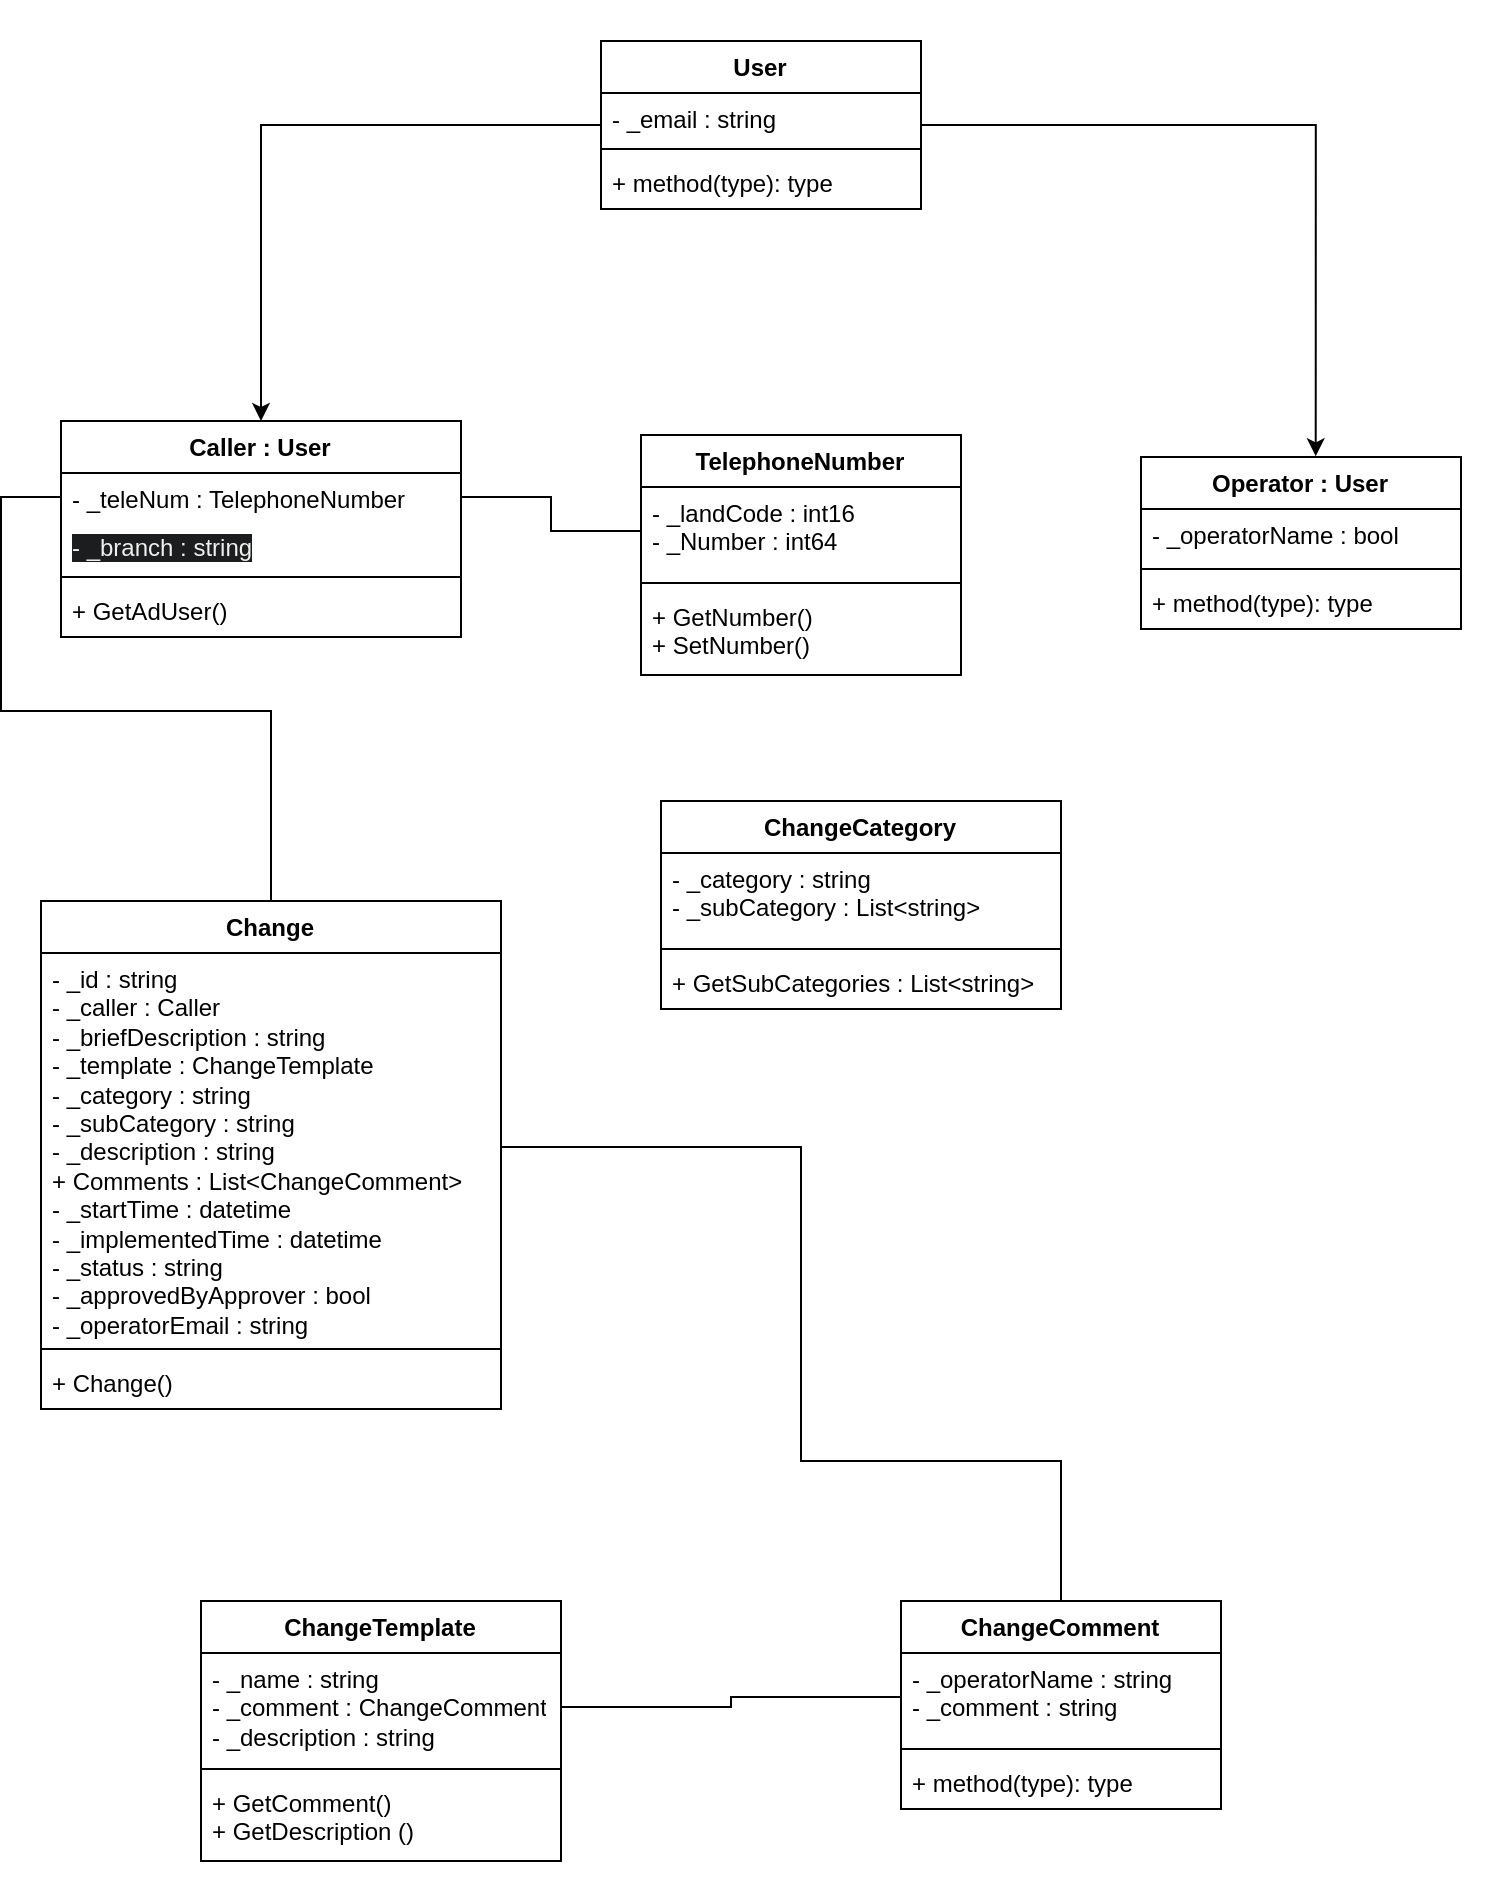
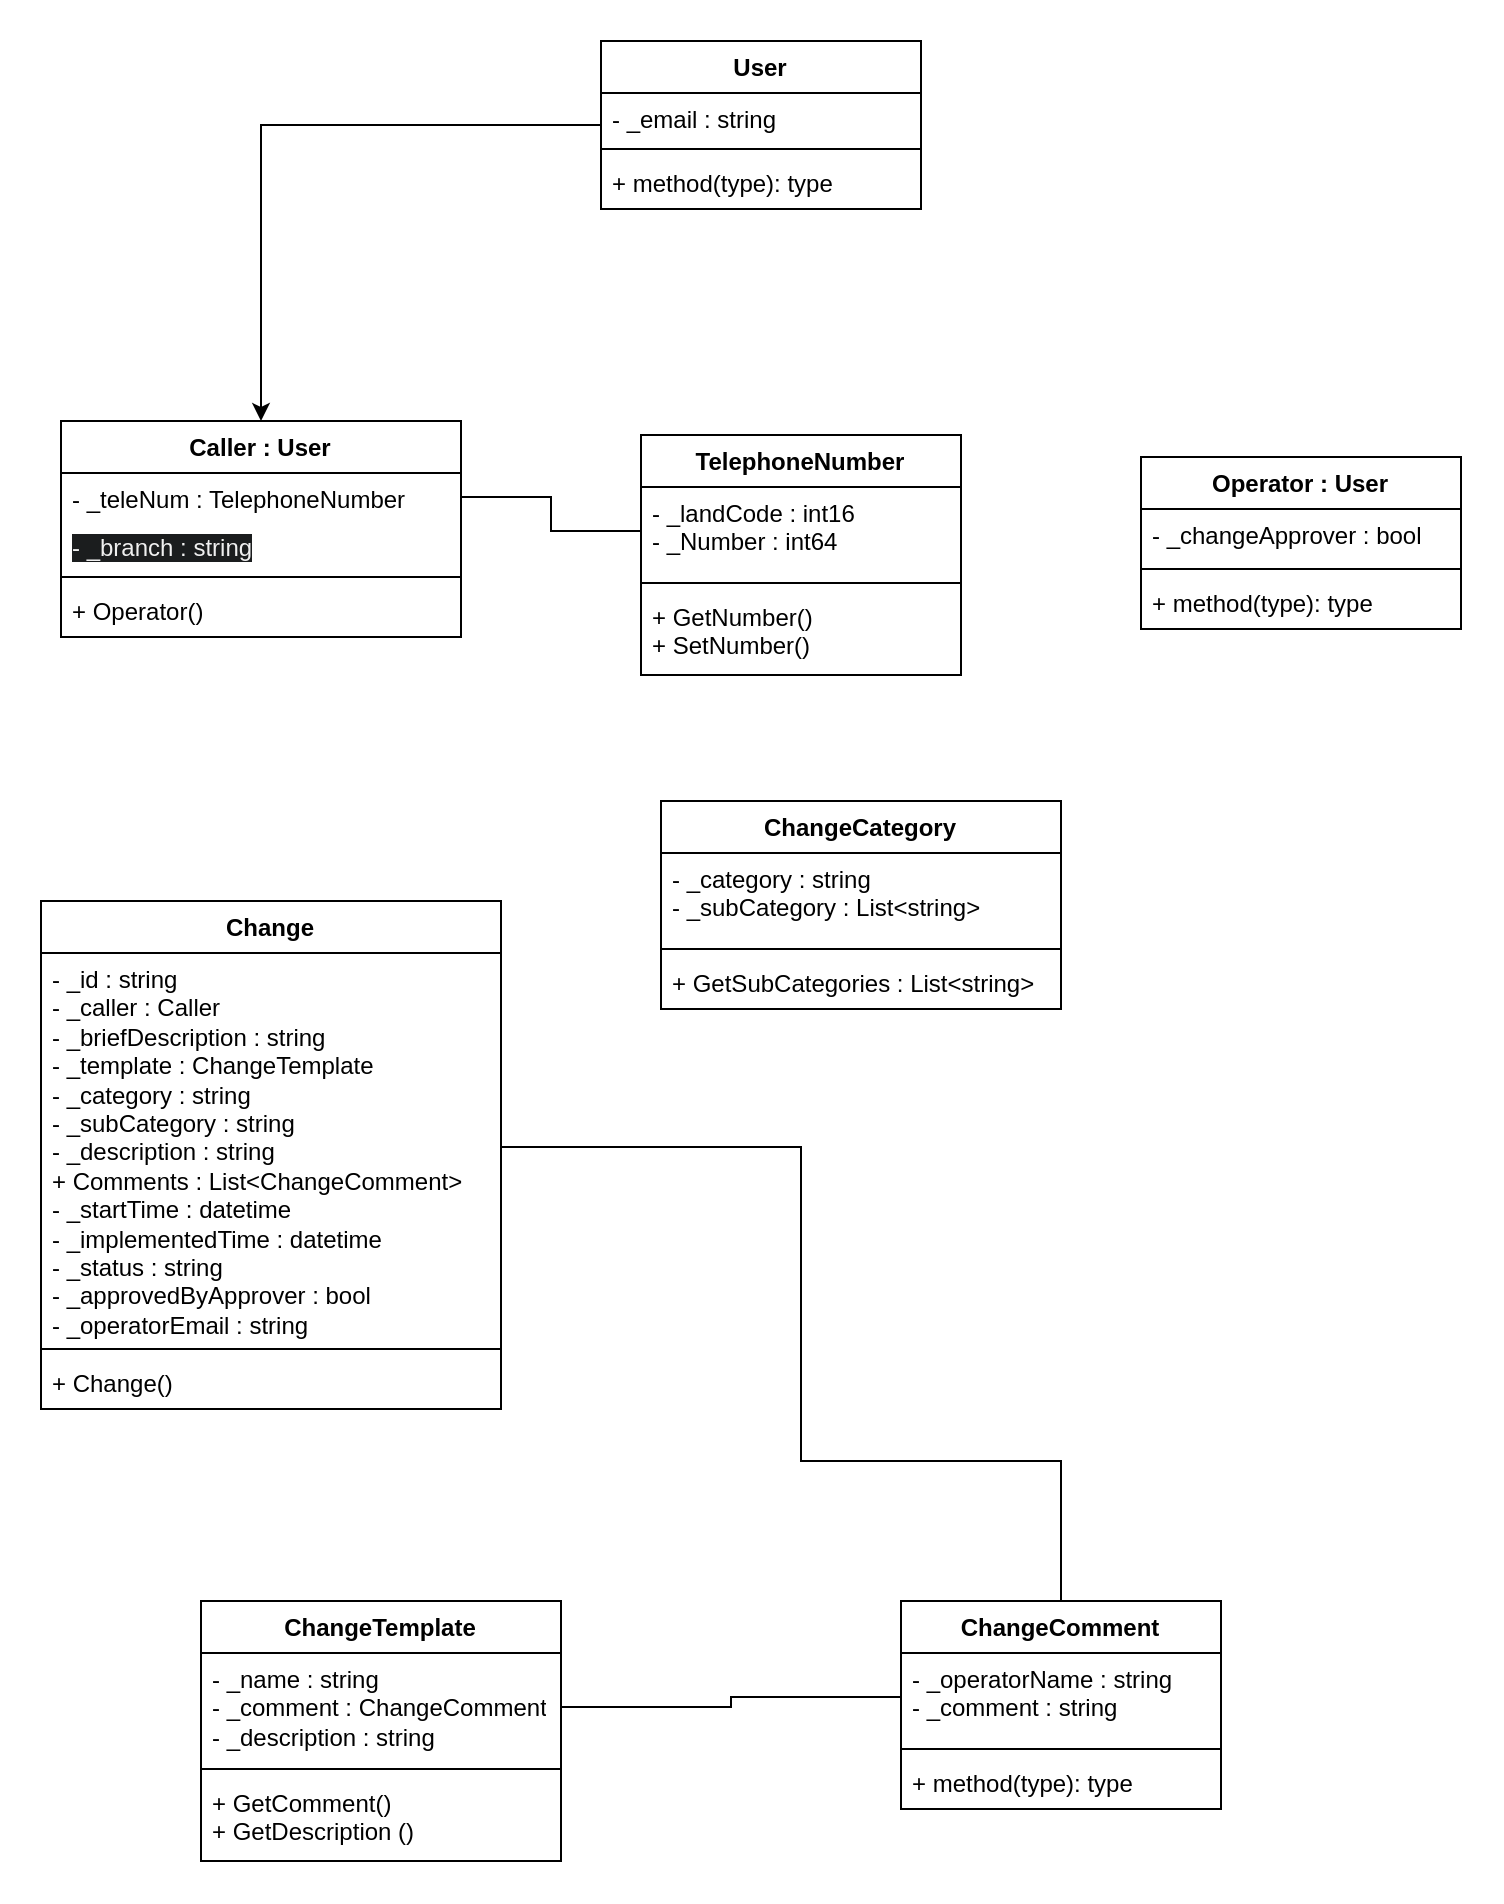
- <mxCell id="40" style="edgeStyle=orthogonalEdgeStyle;rounded=0;orthogonalLoop=1;jettySize=auto;html=1;entryX=0.546;entryY=-0.004;entryDx=0;entryDy=0;entryPerimeter=0;" parent="1" source="36" target="31" edge="1"><mxGeometry relative="1" as="geometry" /></mxCell>
- <mxCell id="32" value="- _operatorName : bool" style="text;strokeColor=none;fillColor=none;align=left;verticalAlign=top;spacingLeft=4;spacingRight=4;overflow=hidden;rotatable=0;points=[[0,0.5],[1,0.5]];portConstraint=eastwest;whiteSpace=wrap;html=1;" parent="31" vertex="1"><mxGeometry y="26" width="160" height="26" as="geometry" /></mxCell>
+ <mxCell id="32" value="- _changeApprover : bool" style="text;strokeColor=none;fillColor=none;align=left;verticalAlign=top;spacingLeft=4;spacingRight=4;overflow=hidden;rotatable=0;points=[[0,0.5],[1,0.5]];portConstraint=eastwest;whiteSpace=wrap;html=1;" parent="31" vertex="1"><mxGeometry y="26" width="160" height="26" as="geometry" /></mxCell>
- <mxCell id="6" value="+ GetAdUser()" style="text;strokeColor=none;fillColor=none;align=left;verticalAlign=top;spacingLeft=4;spacingRight=4;overflow=hidden;rotatable=0;points=[[0,0.5],[1,0.5]];portConstraint=eastwest;whiteSpace=wrap;html=1;" parent="2" vertex="1"><mxGeometry y="82" width="200" height="26" as="geometry" /></mxCell>
+ <mxCell id="6" value="+ Operator()" style="text;strokeColor=none;fillColor=none;align=left;verticalAlign=top;spacingLeft=4;spacingRight=4;overflow=hidden;rotatable=0;points=[[0,0.5],[1,0.5]];portConstraint=eastwest;whiteSpace=wrap;html=1;" parent="2" vertex="1"><mxGeometry y="82" width="200" height="26" as="geometry" /></mxCell>
- <mxCell id="12" style="edgeStyle=orthogonalEdgeStyle;rounded=0;orthogonalLoop=1;jettySize=auto;html=1;entryX=0;entryY=0.5;entryDx=0;entryDy=0;endArrow=none;endFill=0;" parent="1" source="13" target="3" edge="1"><mxGeometry relative="1" as="geometry" /></mxCell>
